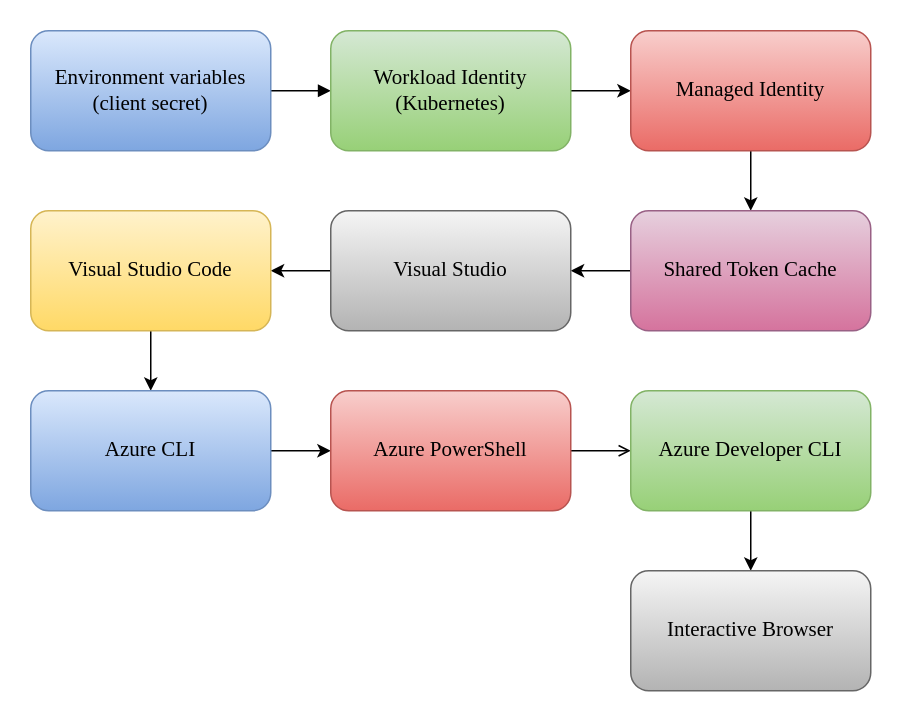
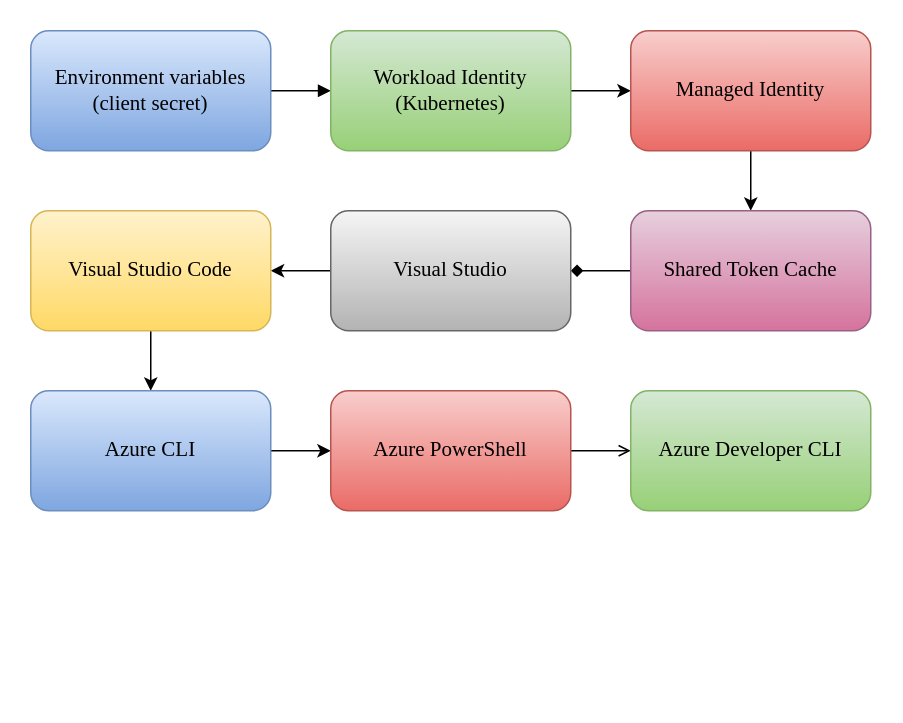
- <mxCell id="8" style="edgeStyle=orthogonalEdgeStyle;rounded=0;orthogonalLoop=1;jettySize=auto;html=1;entryX=1;entryY=0.5;entryDx=0;entryDy=0;" edge="1" parent="1" source="9" target="11"><mxGeometry relative="1" as="geometry" /></mxCell>
+ <mxCell id="8" style="edgeStyle=orthogonalEdgeStyle;rounded=0;orthogonalLoop=1;jettySize=auto;html=1;entryX=1;entryY=0.5;entryDx=0;entryDy=0;endArrow=diamond;" edge="1" parent="1" source="9" target="11"><mxGeometry relative="1" as="geometry" /></mxCell>
- <mxCell id="18" style="edgeStyle=orthogonalEdgeStyle;rounded=0;orthogonalLoop=1;jettySize=auto;html=1;entryX=0.5;entryY=0;entryDx=0;entryDy=0;" edge="1" parent="1" source="19" target="20"><mxGeometry relative="1" as="geometry" /></mxCell>
- <mxCell id="20" value="Interactive Browser" style="rounded=1;whiteSpace=wrap;html=1;fillColor=#f5f5f5;strokeColor=#666666;fontFamily=Tahoma;fontSize=14;gradientColor=#b3b3b3;" vertex="1" parent="1"><mxGeometry x="420" y="380" width="160" height="80" as="geometry" /></mxCell>
